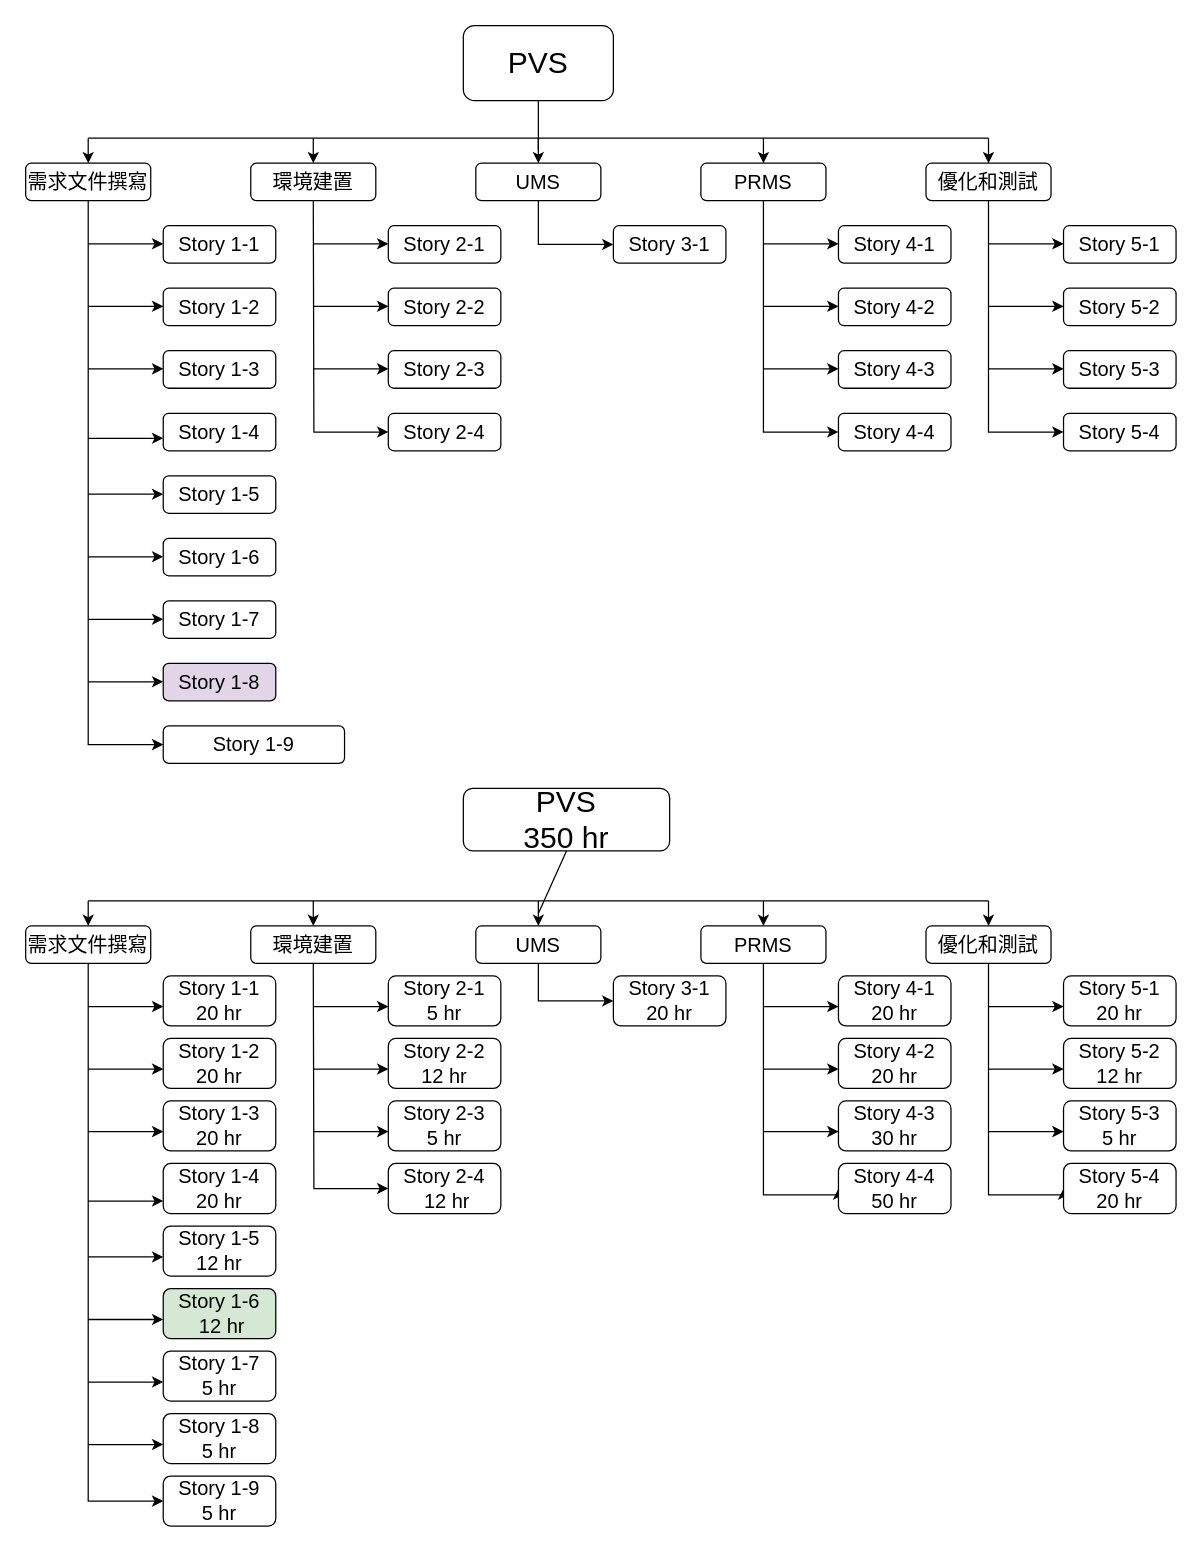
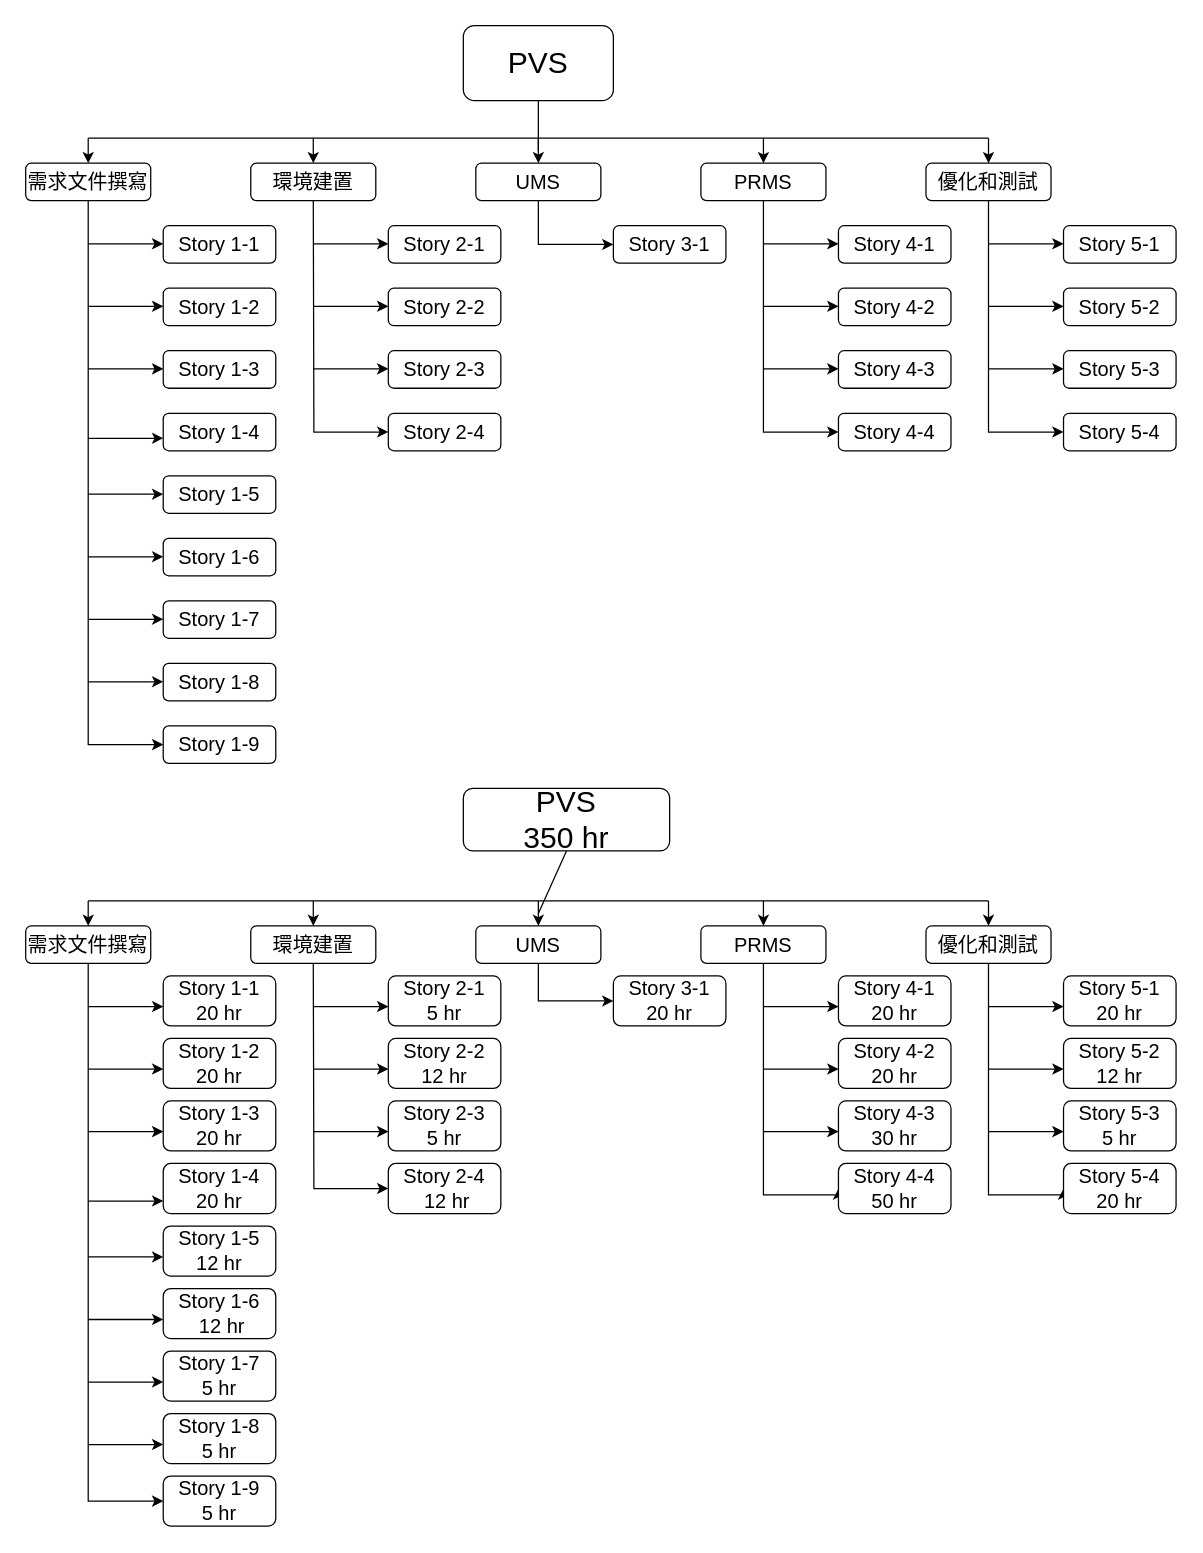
- <mxCell id="45" value="&lt;span style=&quot;font-size: 16px&quot;&gt;Story 1-8&lt;/span&gt;" style="rounded=1;whiteSpace=wrap;html=1;fillColor=#e1d5e7;" parent="1" vertex="1"><mxGeometry x="130" y="530" width="90" height="30" as="geometry" /></mxCell>
+ <mxCell id="45" value="&lt;span style=&quot;font-size: 16px&quot;&gt;Story 1-8&lt;/span&gt;" style="rounded=1;whiteSpace=wrap;html=1;" parent="1" vertex="1"><mxGeometry x="130" y="530" width="90" height="30" as="geometry" /></mxCell>
- <mxCell id="46" value="&lt;span style=&quot;font-size: 16px&quot;&gt;Story 1-9&lt;/span&gt;" style="rounded=1;whiteSpace=wrap;html=1;" parent="1" vertex="1"><mxGeometry x="130" y="580" width="145" height="30" as="geometry" /></mxCell>
+ <mxCell id="46" value="&lt;span style=&quot;font-size: 16px&quot;&gt;Story 1-9&lt;/span&gt;" style="rounded=1;whiteSpace=wrap;html=1;" parent="1" vertex="1"><mxGeometry x="130" y="580" width="90" height="30" as="geometry" /></mxCell>
- <mxCell id="100" value="&lt;span style=&quot;font-size: 16px&quot;&gt;Story 1-6&lt;br&gt;&amp;nbsp;12 hr&lt;br&gt;&lt;/span&gt;" style="rounded=1;whiteSpace=wrap;html=1;fillColor=#d5e8d4;" vertex="1" parent="1"><mxGeometry x="130" y="1030" width="90" height="40" as="geometry" /></mxCell>
+ <mxCell id="100" value="&lt;span style=&quot;font-size: 16px&quot;&gt;Story 1-6&lt;br&gt;&amp;nbsp;12 hr&lt;br&gt;&lt;/span&gt;" style="rounded=1;whiteSpace=wrap;html=1;" vertex="1" parent="1"><mxGeometry x="130" y="1030" width="90" height="40" as="geometry" /></mxCell>
